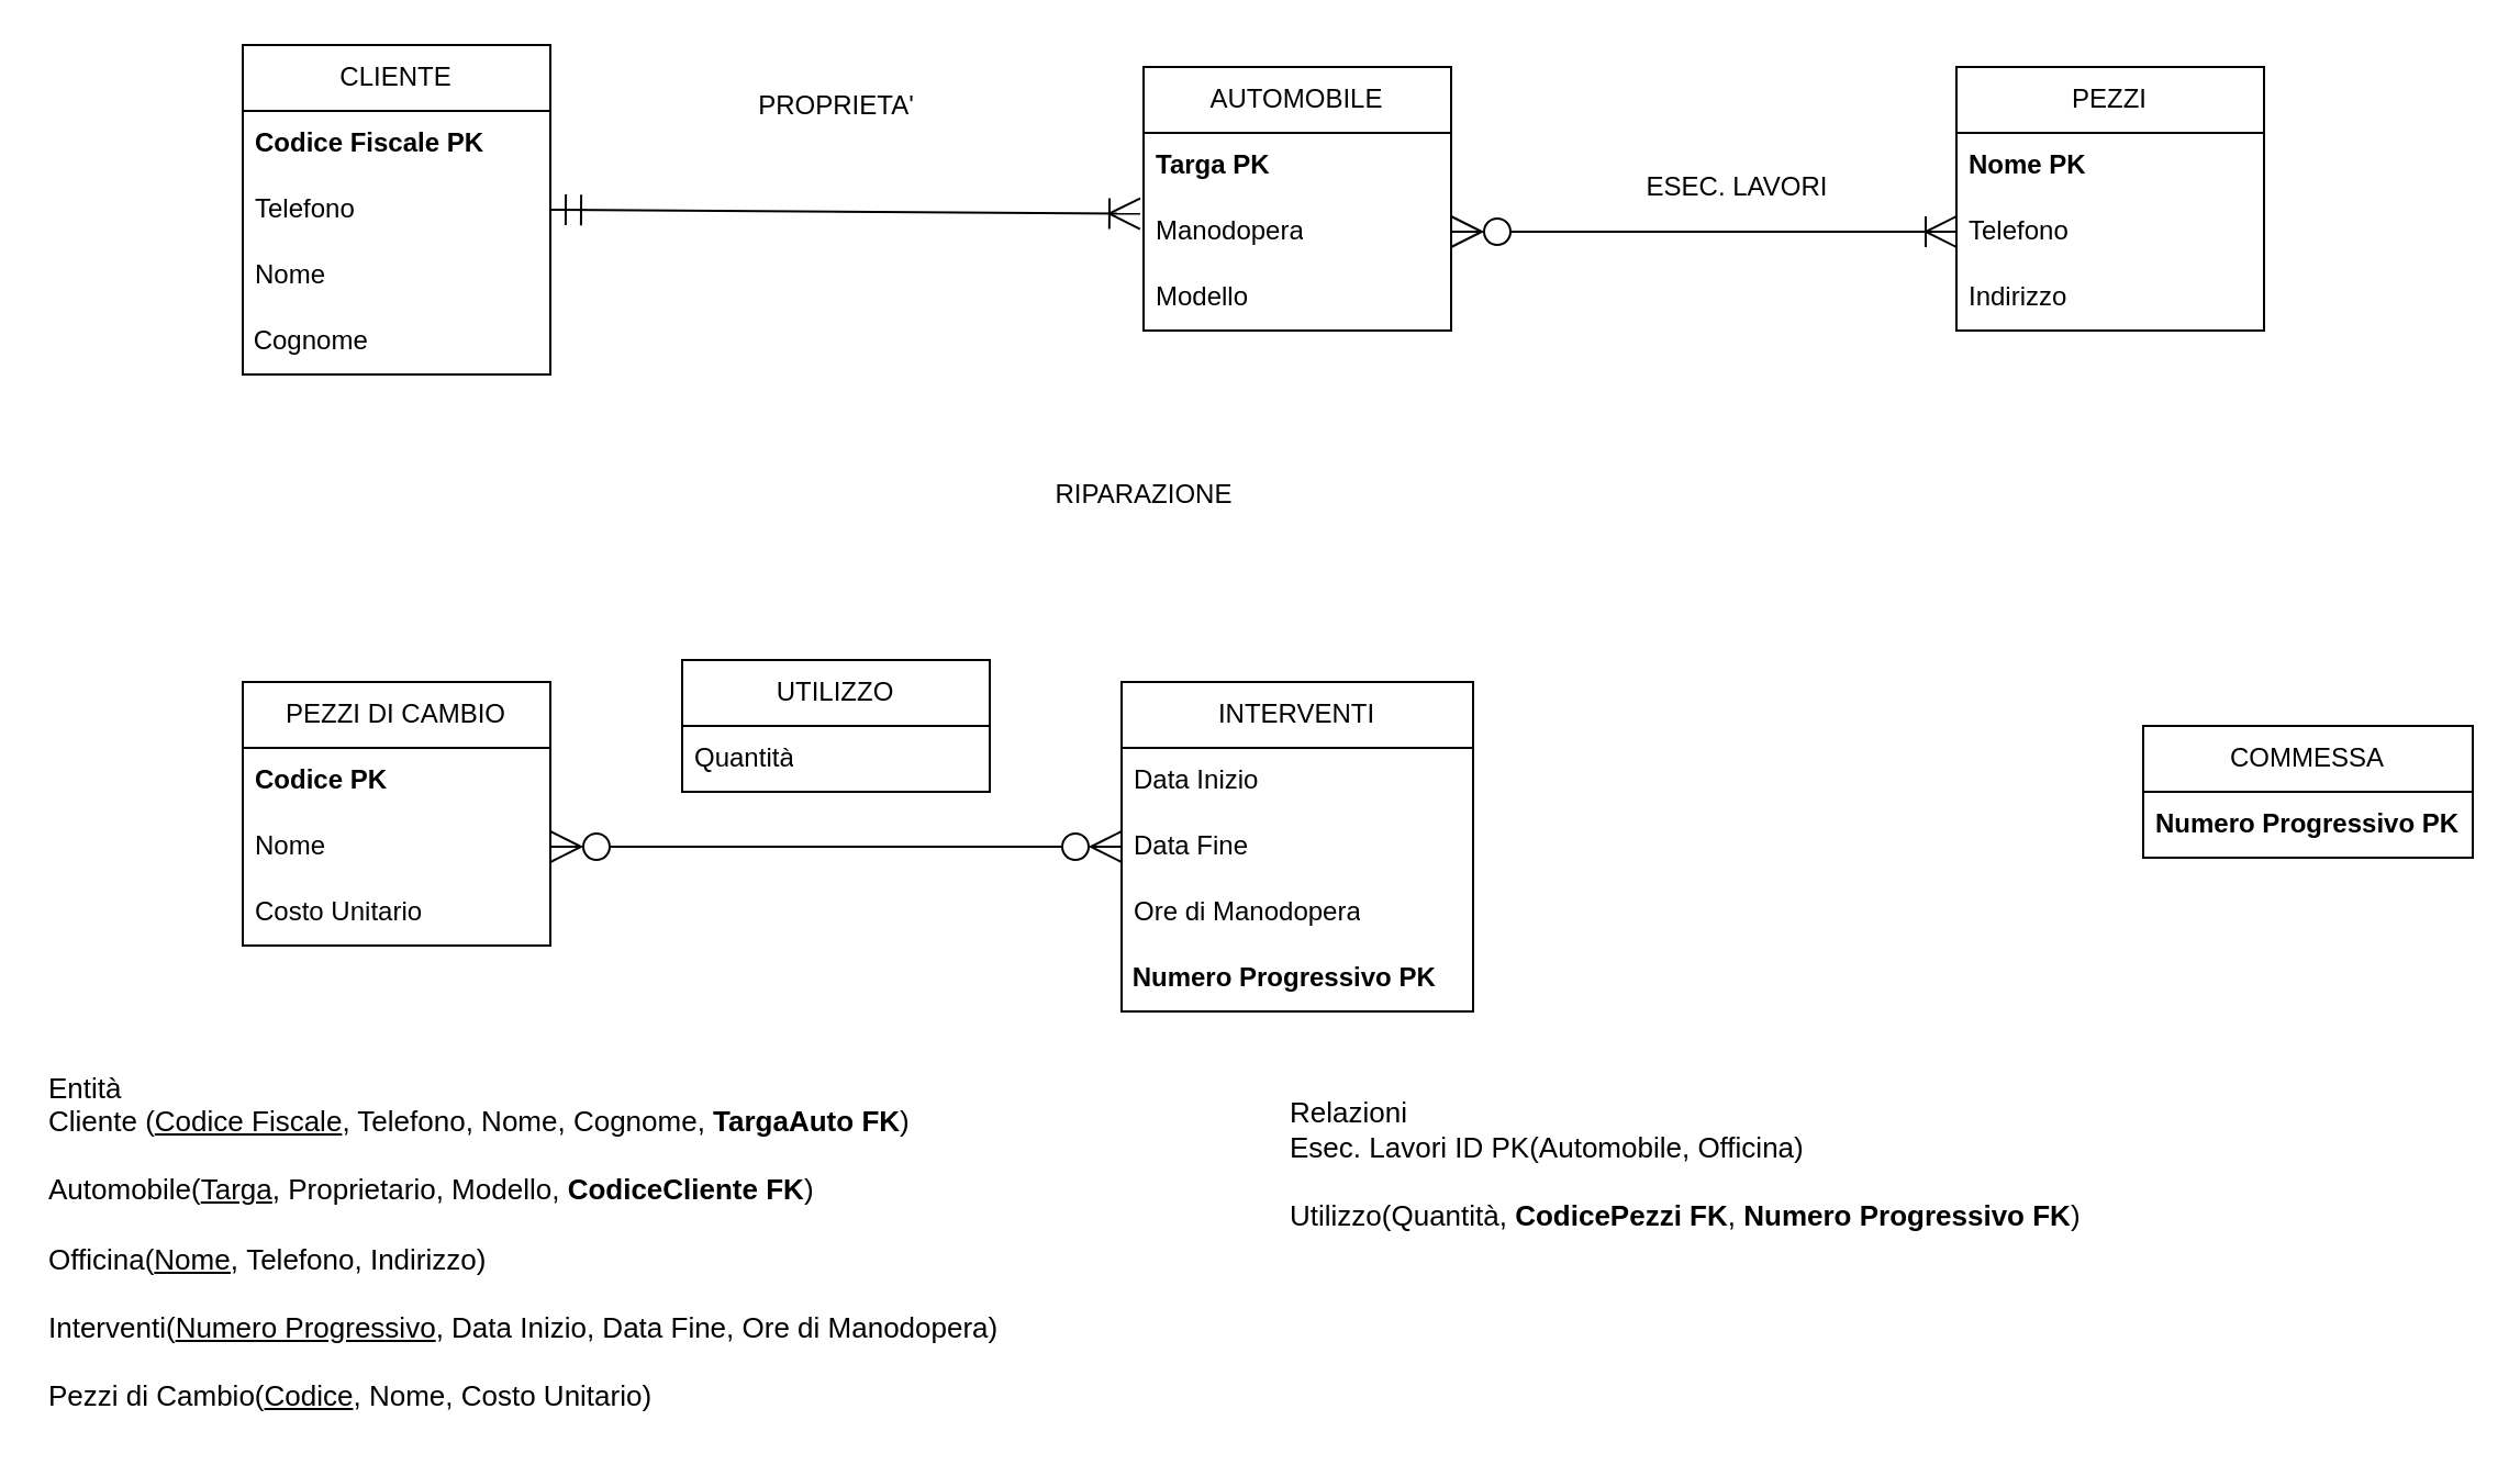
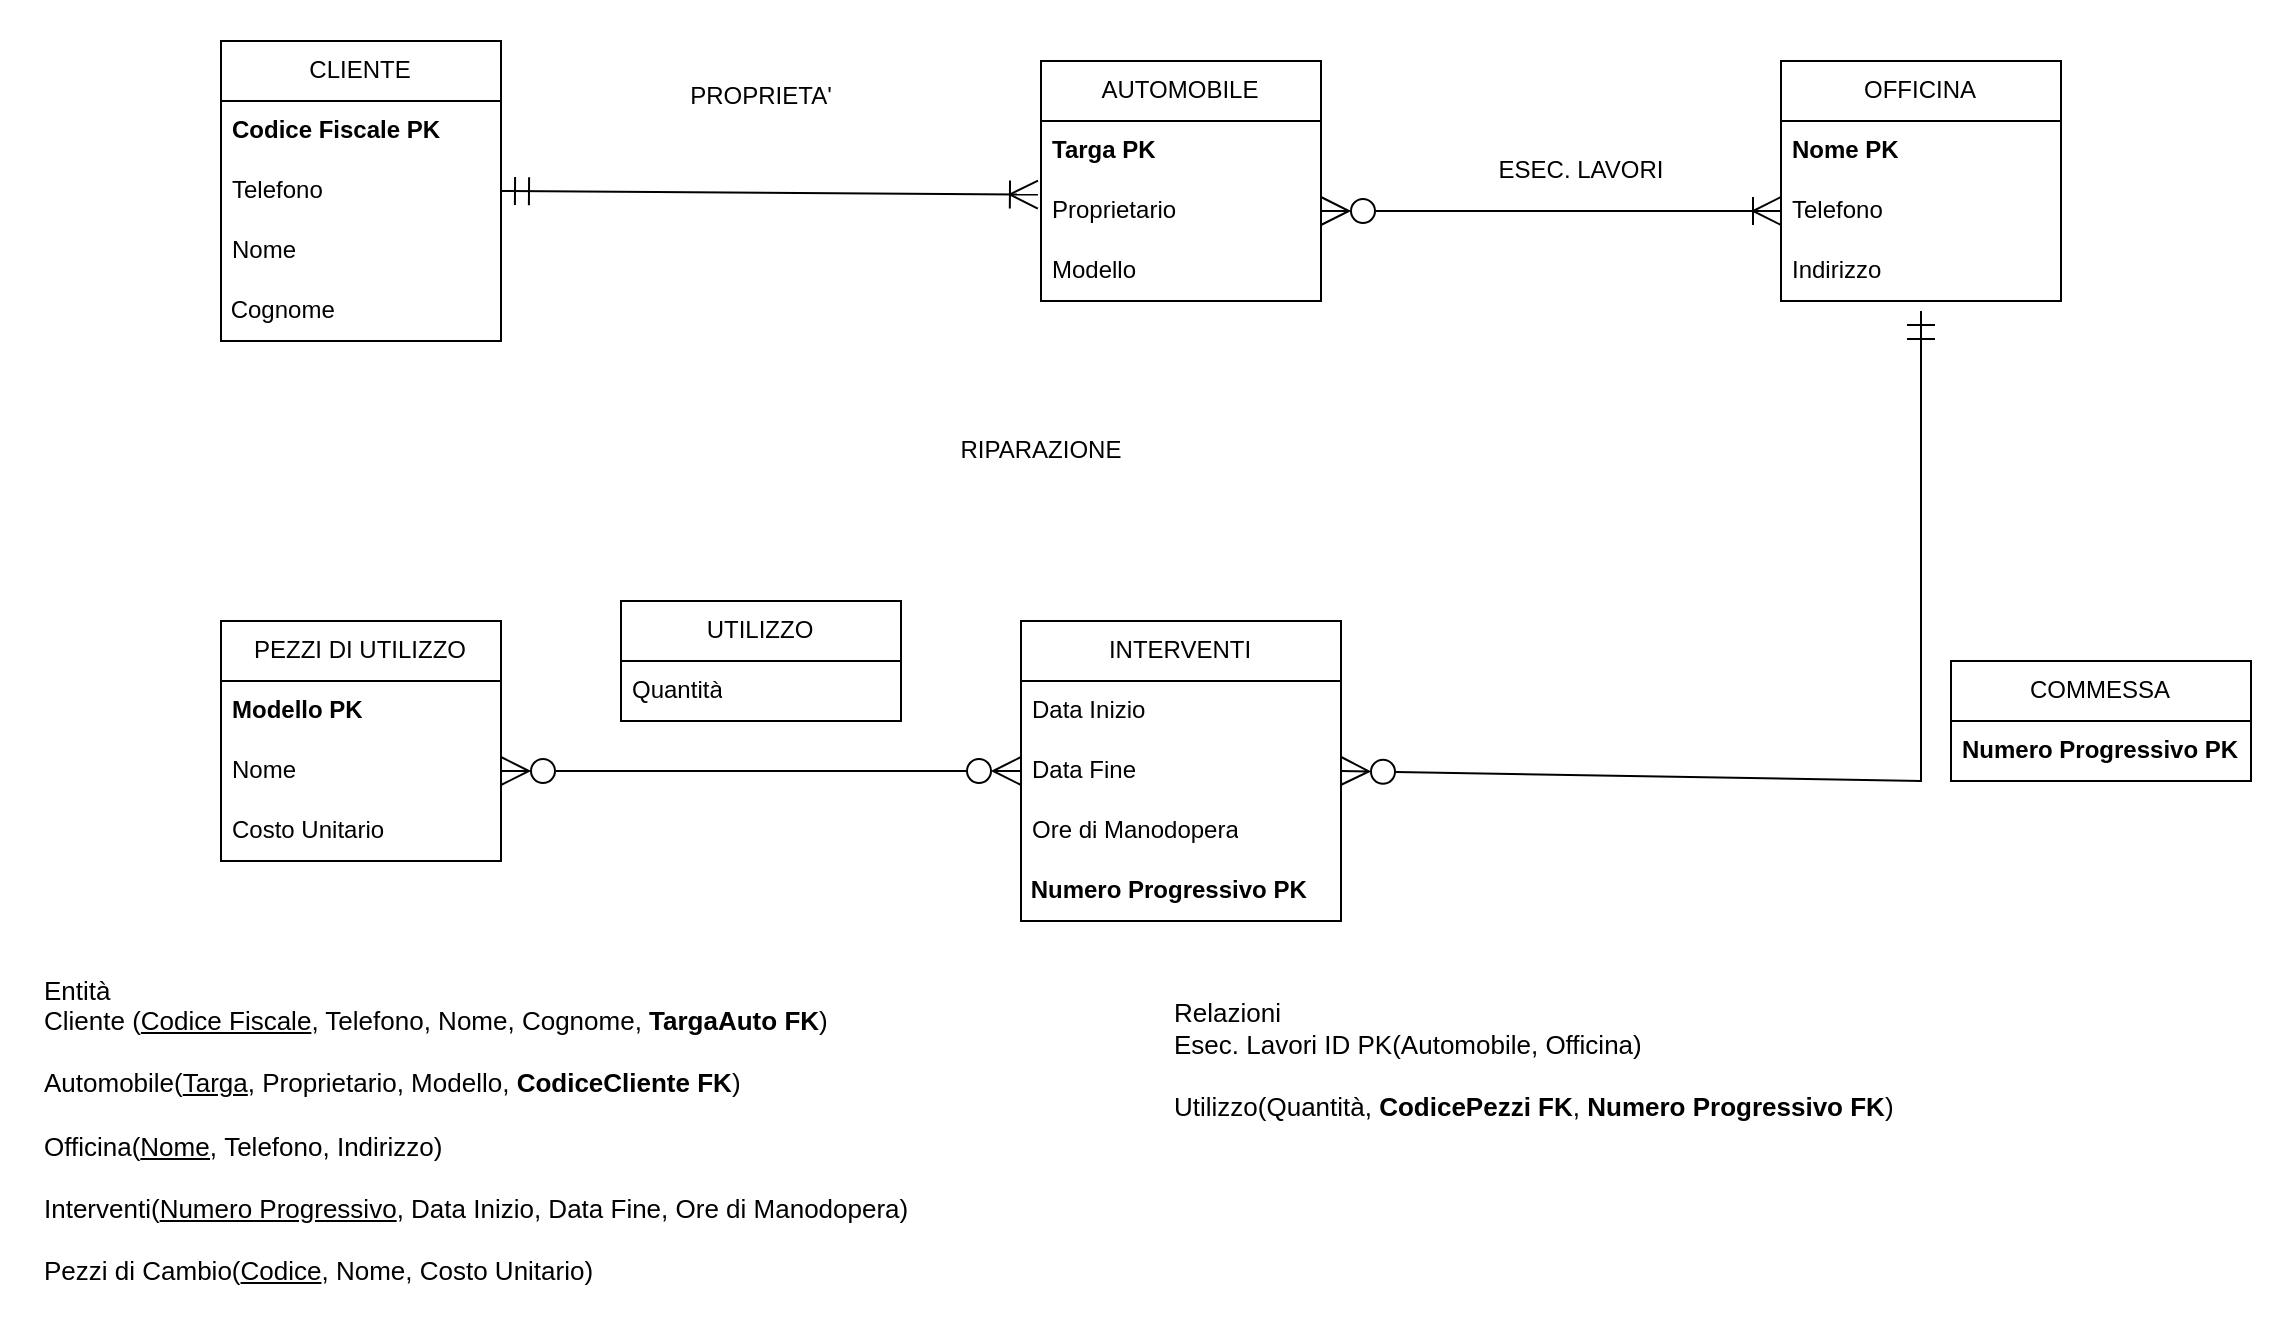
- <mxCell id="28" value="PEZZI" style="swimlane;fontStyle=0;childLayout=stackLayout;horizontal=1;startSize=30;horizontalStack=0;resizeParent=1;resizeParentMax=0;resizeLast=0;collapsible=1;marginBottom=0;whiteSpace=wrap;html=1;" parent="1" vertex="1"><mxGeometry x="890" y="30" width="140" height="120" as="geometry" /></mxCell>
+ <mxCell id="28" value="OFFICINA" style="swimlane;fontStyle=0;childLayout=stackLayout;horizontal=1;startSize=30;horizontalStack=0;resizeParent=1;resizeParentMax=0;resizeLast=0;collapsible=1;marginBottom=0;whiteSpace=wrap;html=1;" parent="1" vertex="1"><mxGeometry x="890" y="30" width="140" height="120" as="geometry" /></mxCell>
- <mxCell id="10" value="Manodopera" style="text;strokeColor=none;fillColor=none;align=left;verticalAlign=middle;spacingLeft=4;spacingRight=4;overflow=hidden;points=[[0,0.5],[1,0.5]];portConstraint=eastwest;rotatable=0;whiteSpace=wrap;html=1;" parent="8" vertex="1"><mxGeometry y="60" width="140" height="30" as="geometry" /></mxCell>
+ <mxCell id="10" value="Proprietario" style="text;strokeColor=none;fillColor=none;align=left;verticalAlign=middle;spacingLeft=4;spacingRight=4;overflow=hidden;points=[[0,0.5],[1,0.5]];portConstraint=eastwest;rotatable=0;whiteSpace=wrap;html=1;" parent="8" vertex="1"><mxGeometry y="60" width="140" height="30" as="geometry" /></mxCell>
- <mxCell id="19" value="PEZZI DI CAMBIO" style="swimlane;fontStyle=0;childLayout=stackLayout;horizontal=1;startSize=30;horizontalStack=0;resizeParent=1;resizeParentMax=0;resizeLast=0;collapsible=1;marginBottom=0;whiteSpace=wrap;html=1;" parent="1" vertex="1"><mxGeometry x="110" y="310" width="140" height="120" as="geometry" /></mxCell>
+ <mxCell id="19" value="PEZZI DI UTILIZZO" style="swimlane;fontStyle=0;childLayout=stackLayout;horizontal=1;startSize=30;horizontalStack=0;resizeParent=1;resizeParentMax=0;resizeLast=0;collapsible=1;marginBottom=0;whiteSpace=wrap;html=1;" parent="1" vertex="1"><mxGeometry x="110" y="310" width="140" height="120" as="geometry" /></mxCell>
- <mxCell id="20" value="&lt;b&gt;Codice PK&lt;/b&gt;" style="text;strokeColor=none;fillColor=none;align=left;verticalAlign=middle;spacingLeft=4;spacingRight=4;overflow=hidden;points=[[0,0.5],[1,0.5]];portConstraint=eastwest;rotatable=0;whiteSpace=wrap;html=1;" parent="19" vertex="1"><mxGeometry y="30" width="140" height="30" as="geometry" /></mxCell>
+ <mxCell id="20" value="&lt;b&gt;Modello PK&lt;/b&gt;" style="text;strokeColor=none;fillColor=none;align=left;verticalAlign=middle;spacingLeft=4;spacingRight=4;overflow=hidden;points=[[0,0.5],[1,0.5]];portConstraint=eastwest;rotatable=0;whiteSpace=wrap;html=1;" parent="19" vertex="1"><mxGeometry y="30" width="140" height="30" as="geometry" /></mxCell>
+ <mxCell id="32" value="" style="endArrow=ERmandOne;html=1;rounded=0;entryX=0.5;entryY=1.167;entryDx=0;entryDy=0;entryPerimeter=0;exitX=1;exitY=0.5;exitDx=0;exitDy=0;endFill=0;startArrow=ERzeroToMany;startFill=0;endSize=12;startSize=12;" parent="1" source="15" target="31" edge="1"><mxGeometry width="50" height="50" relative="1" as="geometry"><mxPoint x="590" y="240" as="sourcePoint" /><mxPoint x="640" y="190" as="targetPoint" /><Array as="points"><mxPoint x="960" y="390" /></Array></mxGeometry></mxCell>
